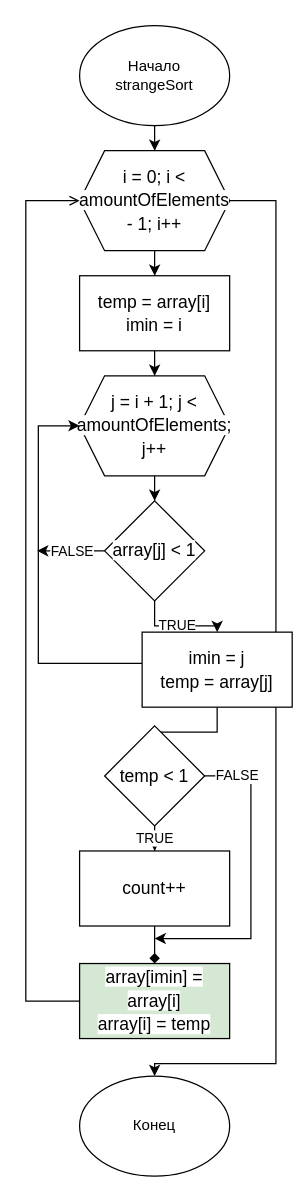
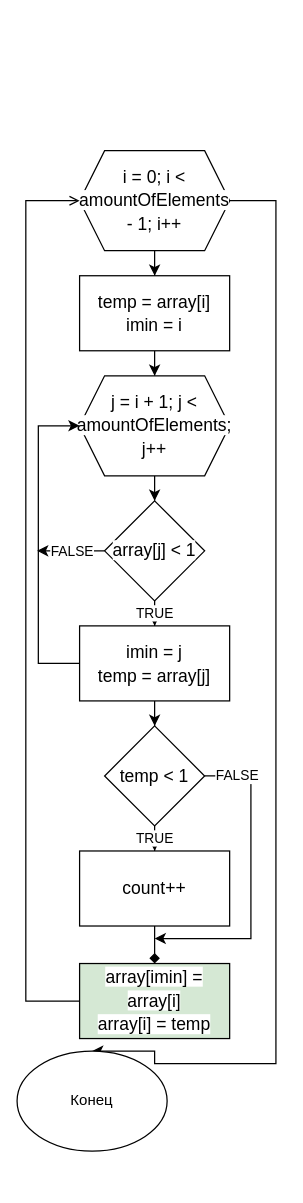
- <mxCell id="3" value="Начало&lt;br&gt;strangeSort" style="ellipse;whiteSpace=wrap;html=1;" vertex="1" parent="1"><mxGeometry x="63" y="20" width="120" height="80" as="geometry" /></mxCell>
- <mxCell id="2" style="edgeStyle=orthogonalEdgeStyle;rounded=0;orthogonalLoop=1;jettySize=auto;html=1;entryX=0.5;entryY=0;entryDx=0;entryDy=0;" edge="1" parent="1" source="3" target="6"><mxGeometry relative="1" as="geometry" /></mxCell>
- <mxCell id="16" value="&lt;div style=&quot;font-size: 14px; line-height: 19px;&quot;&gt;&lt;div style=&quot;&quot;&gt;&lt;span style=&quot;background-color: rgb(255, 255, 255);&quot;&gt;imin = j&lt;/span&gt;&lt;/div&gt;&lt;div style=&quot;&quot;&gt;&lt;span style=&quot;background-color: rgb(255, 255, 255);&quot;&gt;temp = array[j]&lt;/span&gt;&lt;/div&gt;&lt;/div&gt;" style="rounded=0;whiteSpace=wrap;html=1;" vertex="1" parent="1"><mxGeometry x="113" y="505" width="120" height="60" as="geometry" /></mxCell>
+ <mxCell id="16" value="&lt;div style=&quot;font-size: 14px; line-height: 19px;&quot;&gt;&lt;div style=&quot;&quot;&gt;&lt;span style=&quot;background-color: rgb(255, 255, 255);&quot;&gt;imin = j&lt;/span&gt;&lt;/div&gt;&lt;div style=&quot;&quot;&gt;&lt;span style=&quot;background-color: rgb(255, 255, 255);&quot;&gt;temp = array[j]&lt;/span&gt;&lt;/div&gt;&lt;/div&gt;" style="rounded=0;whiteSpace=wrap;html=1;" vertex="1" parent="1"><mxGeometry x="63" y="500" width="120" height="60" as="geometry" /></mxCell>
- <mxCell id="24" value="Конец" style="ellipse;whiteSpace=wrap;html=1;" vertex="1" parent="1"><mxGeometry x="63" y="860" width="120" height="80" as="geometry" /></mxCell>
+ <mxCell id="24" value="Конец" style="ellipse;whiteSpace=wrap;html=1;" vertex="1" parent="1"><mxGeometry x="13" y="840" width="120" height="80" as="geometry" /></mxCell>
